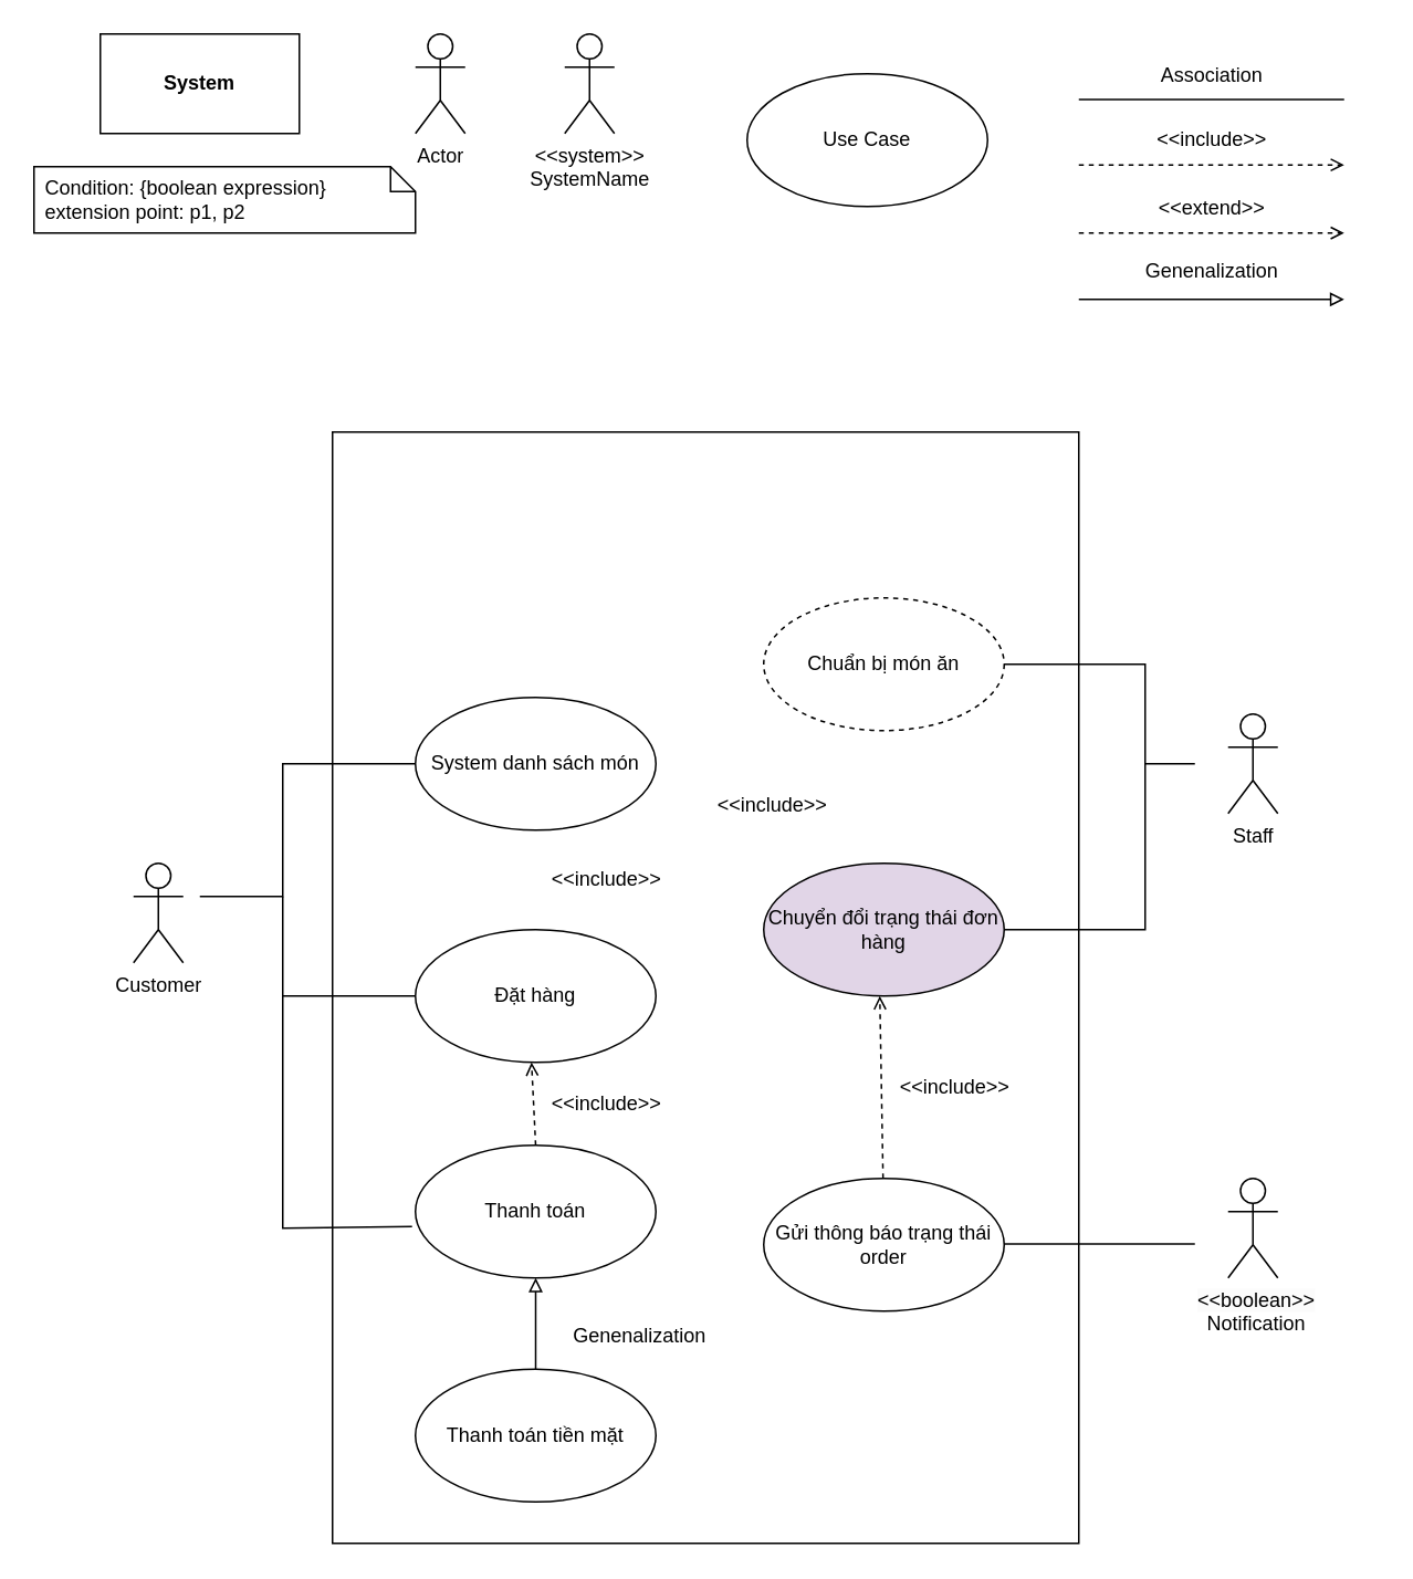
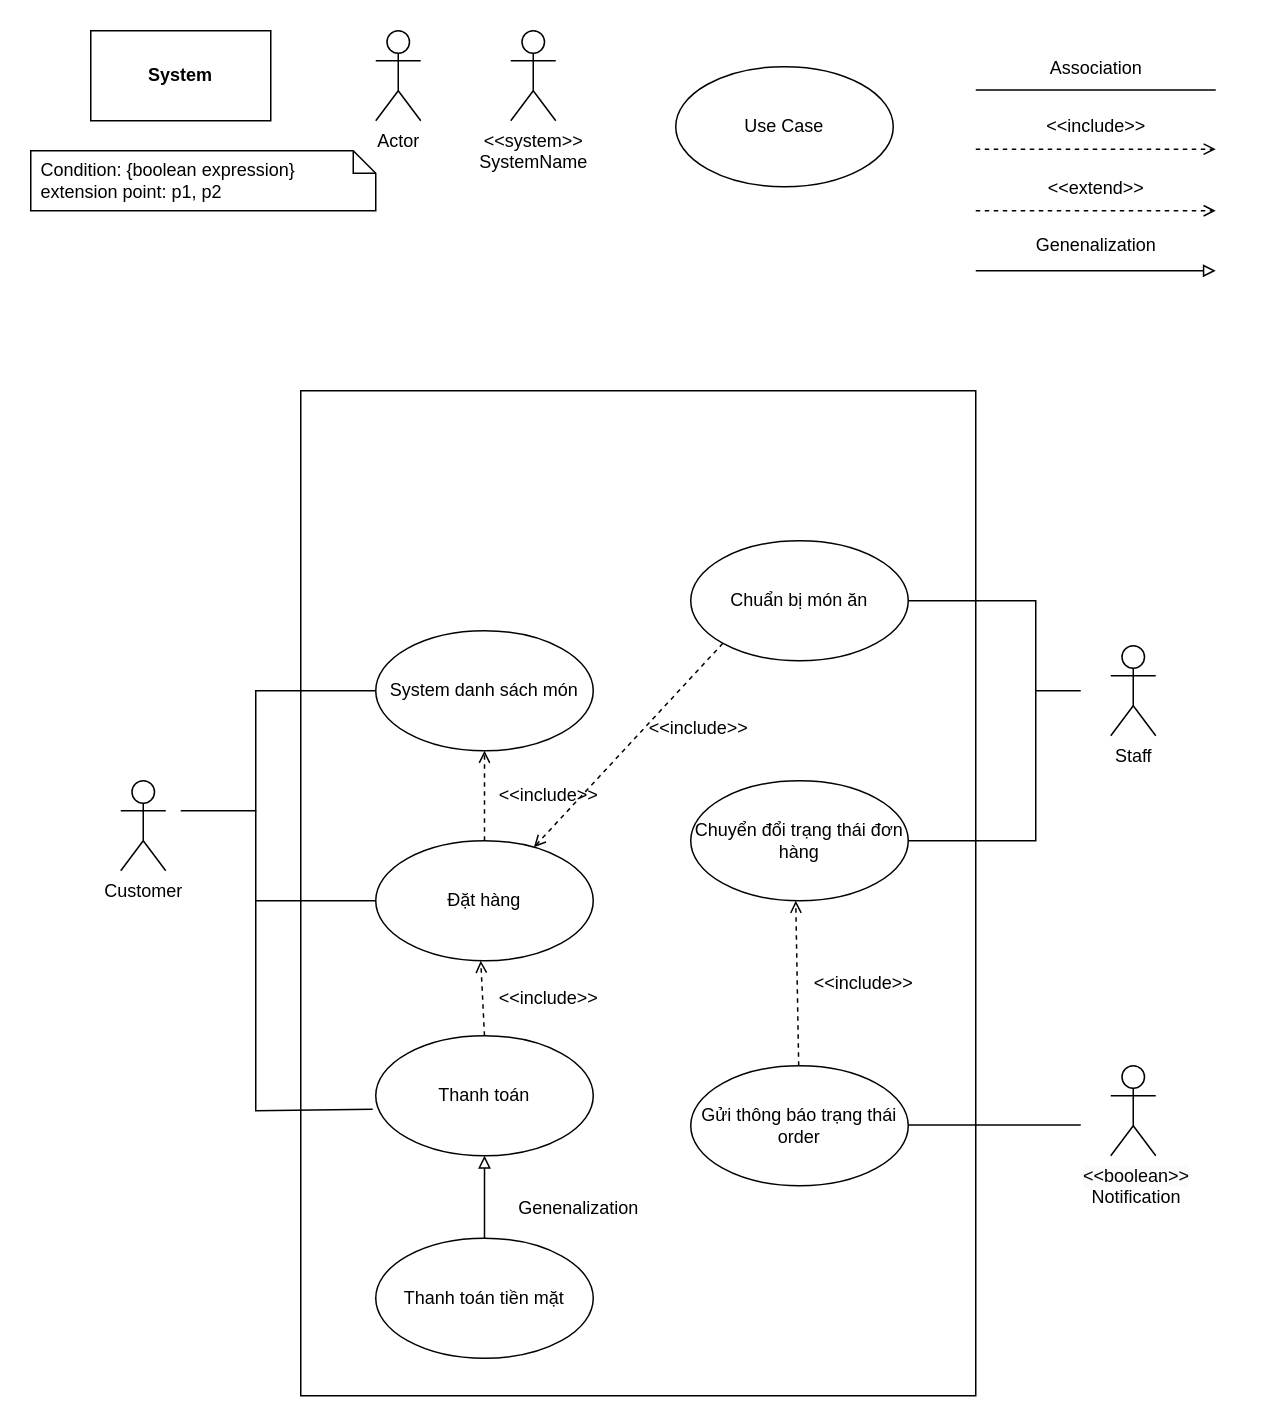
- <mxCell id="21" value="Chuẩn bị món ăn" style="ellipse;whiteSpace=wrap;html=1;dashed=1;" parent="1" vertex="1"><mxGeometry x="460" y="360" width="145" height="80" as="geometry" /></mxCell>
+ <mxCell id="21" value="Chuẩn bị món ăn" style="ellipse;whiteSpace=wrap;html=1;" parent="1" vertex="1"><mxGeometry x="460" y="360" width="145" height="80" as="geometry" /></mxCell>
+ <mxCell id="24" value="" style="endArrow=open;endFill=0;html=1;rounded=0;dashed=1;exitX=0;exitY=1;exitDx=0;exitDy=0;" parent="1" source="21" target="18" edge="1"><mxGeometry width="160" relative="1" as="geometry"><mxPoint x="458" y="520" as="sourcePoint" /><mxPoint x="460" y="437.52" as="targetPoint" /></mxGeometry></mxCell>
+ <mxCell id="17" value="" style="edgeStyle=orthogonalEdgeStyle;rounded=0;orthogonalLoop=1;jettySize=auto;html=1;dashed=1;endArrow=open;endFill=0;" edge="1" parent="1" source="18" target="20"><mxGeometry relative="1" as="geometry" /></mxCell>
- <mxCell id="22" value="Chuyển đổi trạng thái đơn hàng" style="ellipse;whiteSpace=wrap;html=1;fillColor=#e1d5e7;" parent="1" vertex="1"><mxGeometry x="460" y="520" width="145" height="80" as="geometry" /></mxCell>
+ <mxCell id="22" value="Chuyển đổi trạng thái đơn hàng" style="ellipse;whiteSpace=wrap;html=1;" parent="1" vertex="1"><mxGeometry x="460" y="520" width="145" height="80" as="geometry" /></mxCell>
